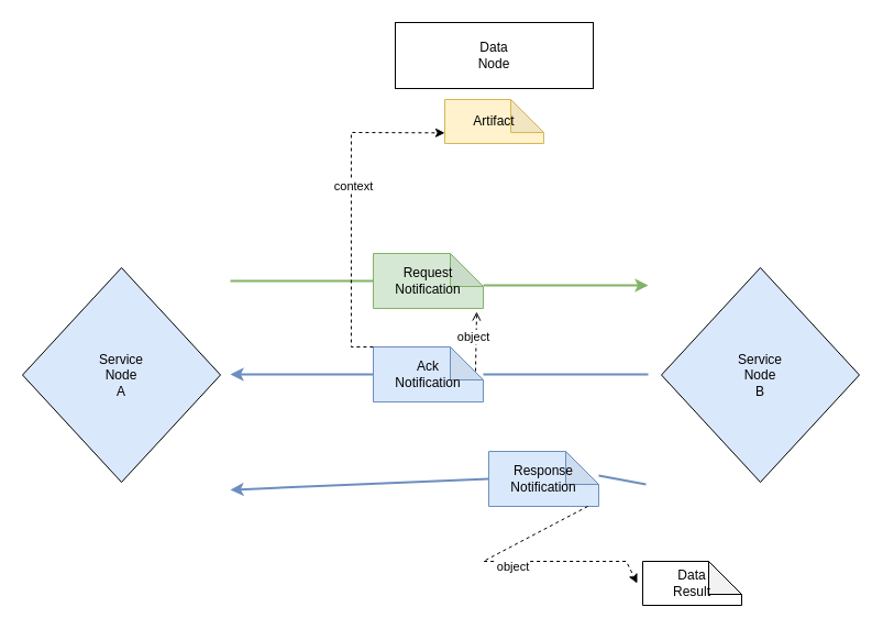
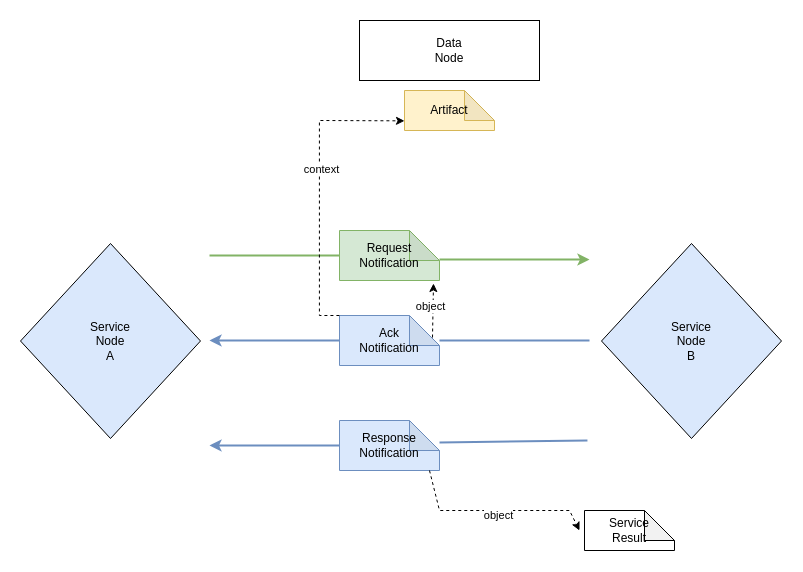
- <mxCell id="12" value="" style="endArrow=open;html=1;rounded=0;dashed=1;exitX=0.93;exitY=0.44;exitDx=0;exitDy=0;exitPerimeter=0;entryX=0.94;entryY=1.06;entryDx=0;entryDy=0;entryPerimeter=0;" edge="1" parent="1" source="7" target="3"><mxGeometry width="50" height="50" relative="1" as="geometry"><mxPoint x="519" y="300" as="sourcePoint" /><mxPoint x="569" y="250" as="targetPoint" /></mxGeometry></mxCell>
+ <mxCell id="12" value="" style="endArrow=classic;html=1;rounded=0;dashed=1;exitX=0.93;exitY=0.44;exitDx=0;exitDy=0;exitPerimeter=0;entryX=0.94;entryY=1.06;entryDx=0;entryDy=0;entryPerimeter=0;" edge="1" parent="1" source="7" target="3"><mxGeometry width="50" height="50" relative="1" as="geometry"><mxPoint x="519" y="300" as="sourcePoint" /><mxPoint x="569" y="250" as="targetPoint" /></mxGeometry></mxCell>
- <mxCell id="14" value="Response&lt;br&gt;Notification" style="shape=note;whiteSpace=wrap;html=1;backgroundOutline=1;darkOpacity=0.05;fillColor=#dae8fc;strokeColor=#6c8ebf;" vertex="1" parent="1"><mxGeometry x="444" y="410" width="100" height="50" as="geometry" /></mxCell>
+ <mxCell id="14" value="Response&lt;br&gt;Notification" style="shape=note;whiteSpace=wrap;html=1;backgroundOutline=1;darkOpacity=0.05;fillColor=#dae8fc;strokeColor=#6c8ebf;" vertex="1" parent="1"><mxGeometry x="339" y="420" width="100" height="50" as="geometry" /></mxCell>
- <mxCell id="17" value="Data&lt;br&gt;Result" style="shape=note;whiteSpace=wrap;html=1;backgroundOutline=1;darkOpacity=0.05;" vertex="1" parent="1"><mxGeometry x="584" y="510" width="90" height="40" as="geometry" /></mxCell>
+ <mxCell id="17" value="Service&lt;br&gt;Result" style="shape=note;whiteSpace=wrap;html=1;backgroundOutline=1;darkOpacity=0.05;" vertex="1" parent="1"><mxGeometry x="584" y="510" width="90" height="40" as="geometry" /></mxCell>
